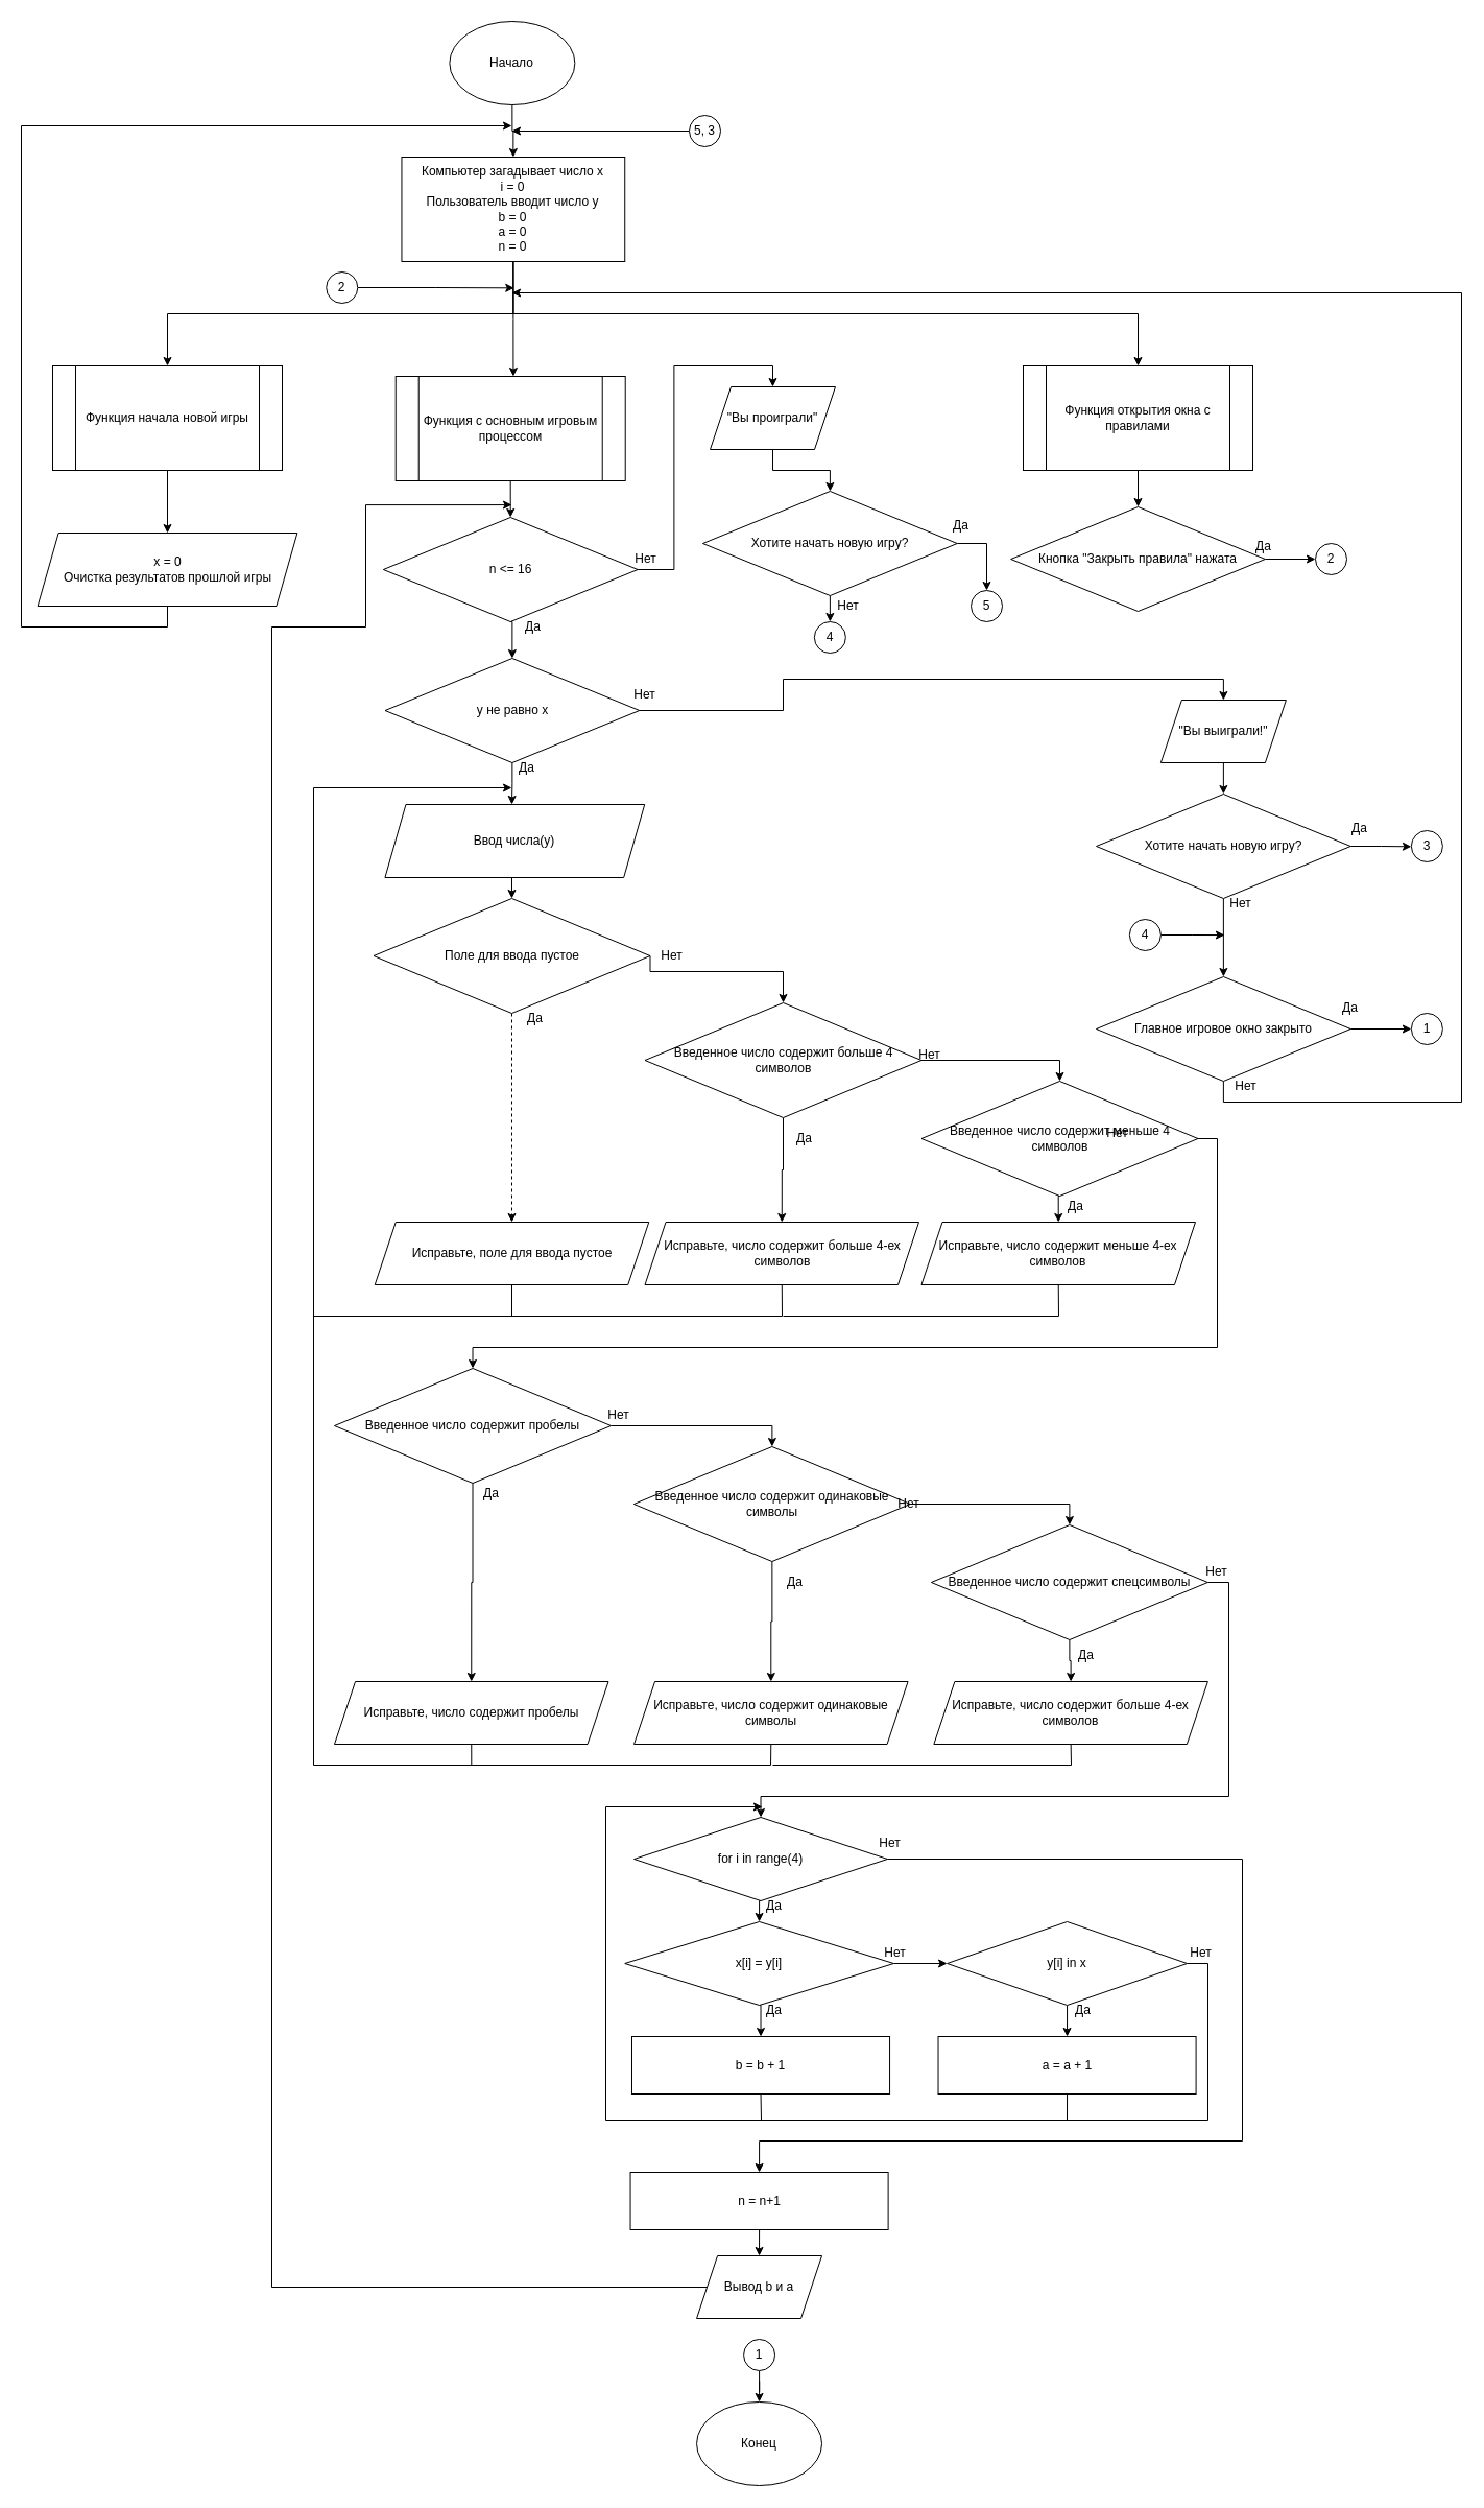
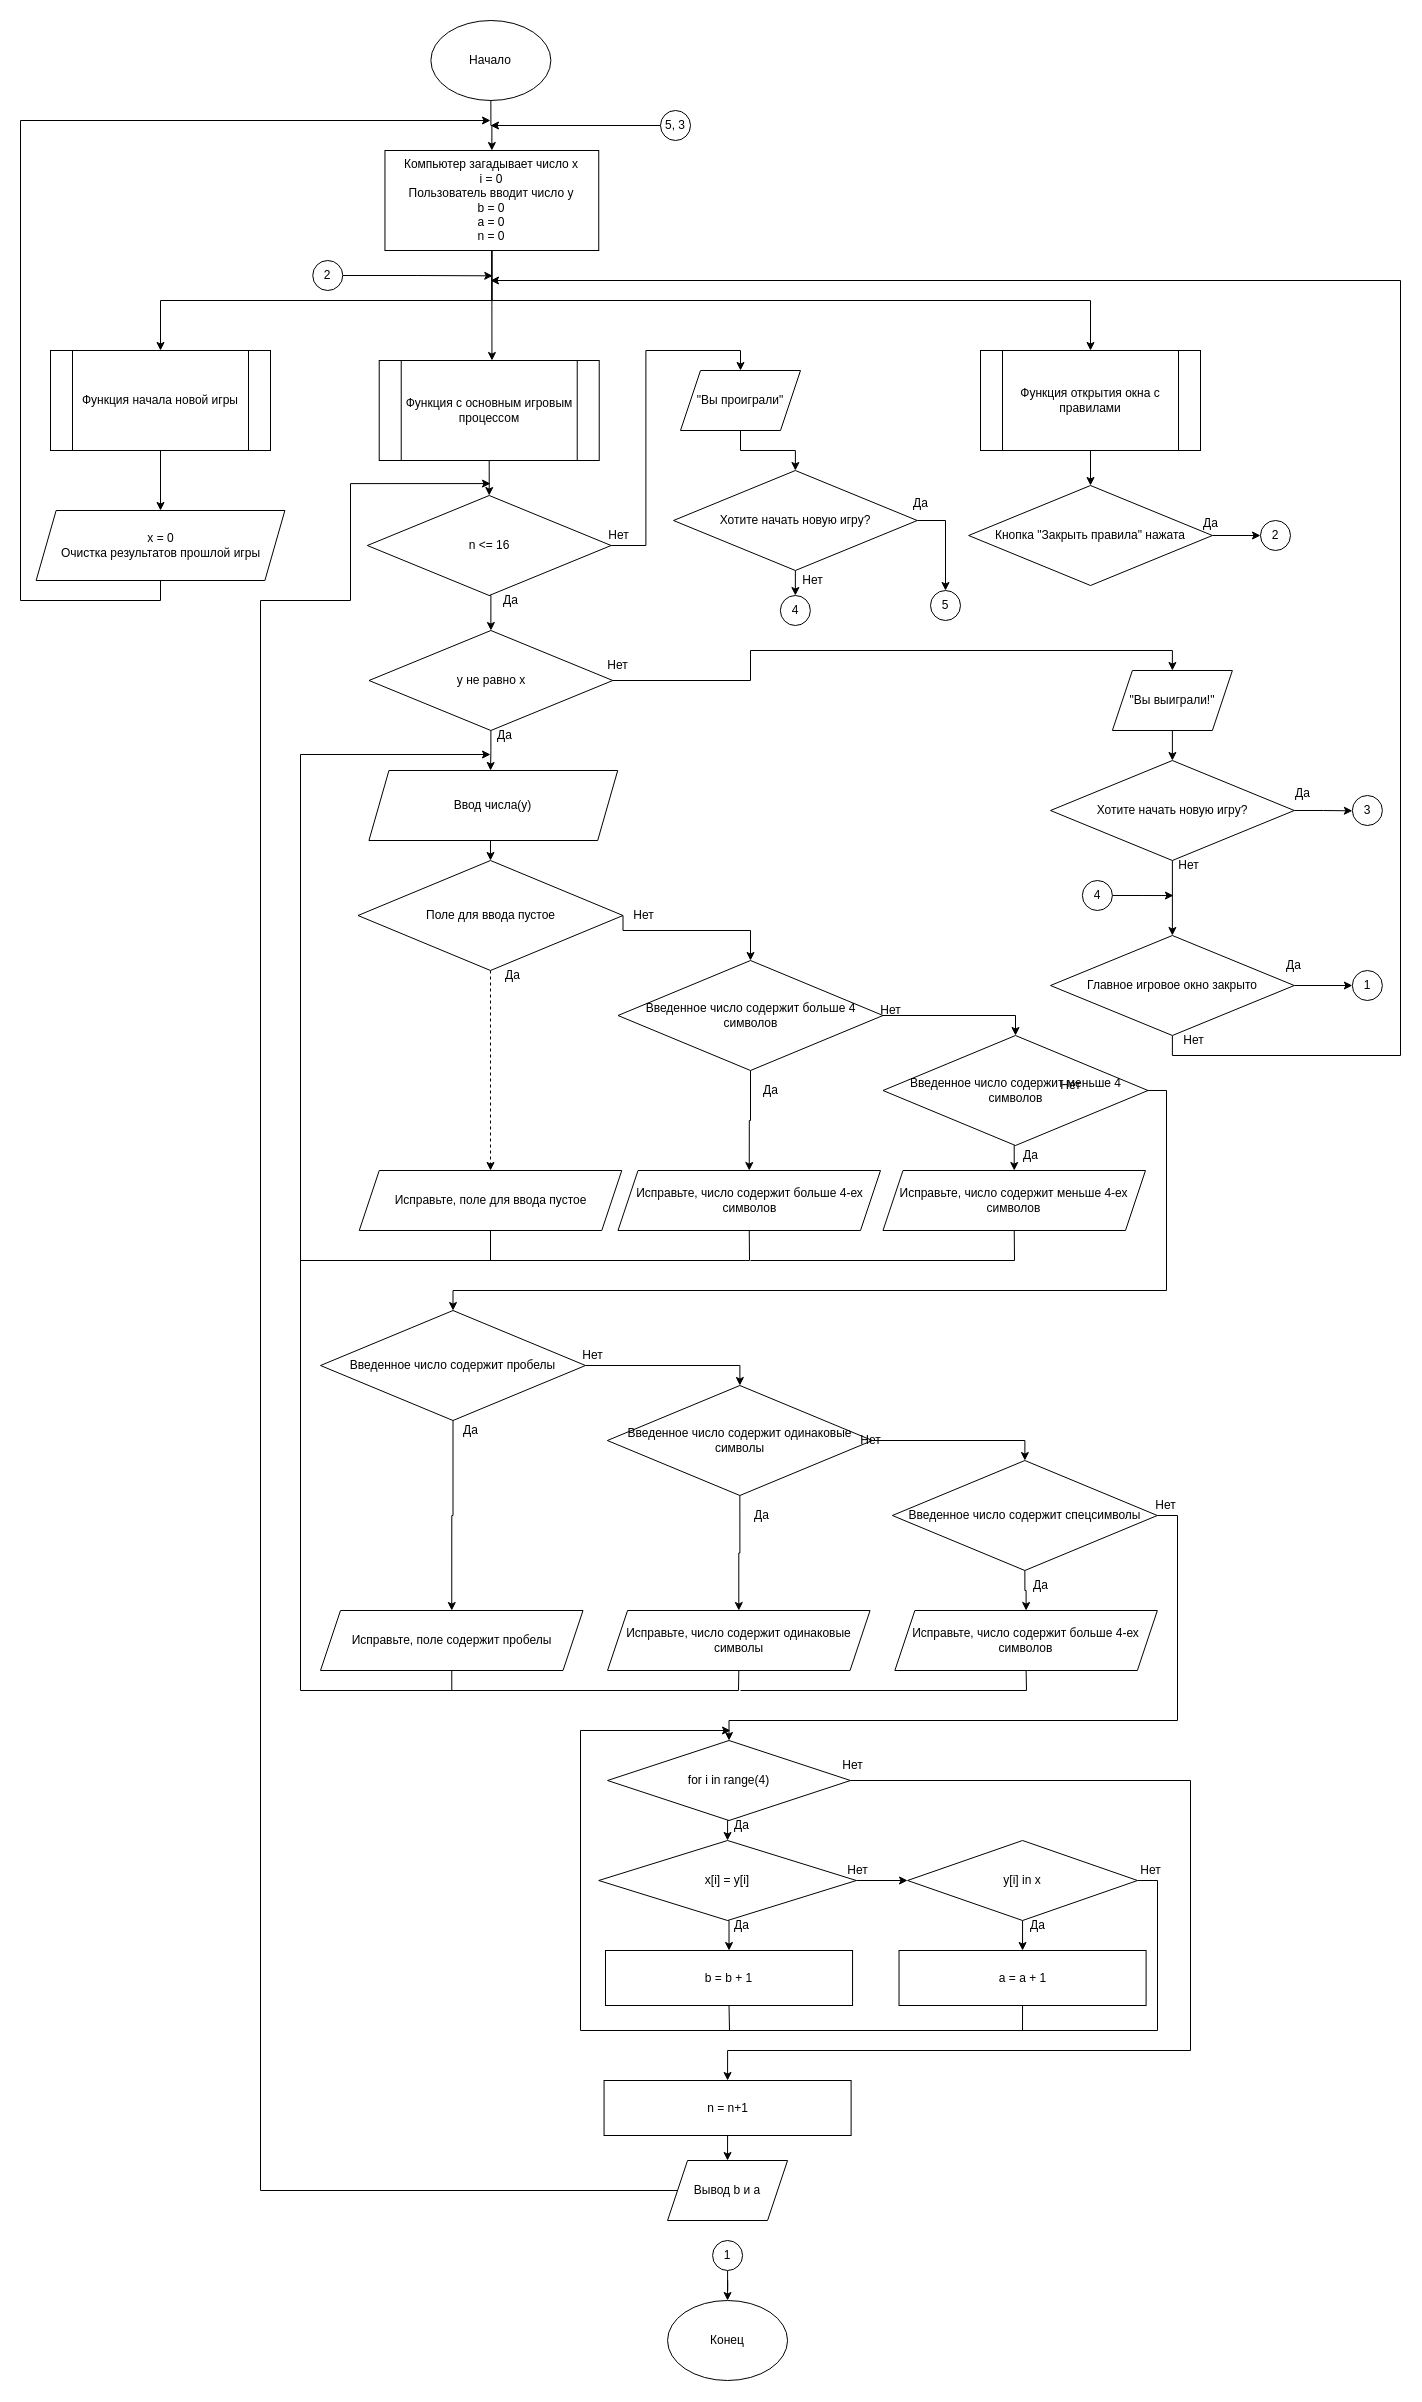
- <mxCell id="108" value="5" style="ellipse;whiteSpace=wrap;html=1;aspect=fixed;" parent="1" vertex="1"><mxGeometry x="930" y="565" width="30" height="30" as="geometry" /></mxCell>
+ <mxCell id="108" value="5" style="ellipse;whiteSpace=wrap;html=1;aspect=fixed;" parent="1" vertex="1"><mxGeometry x="930" y="590" width="30" height="30" as="geometry" /></mxCell>
- <mxCell id="91" value="Исправьте, число содержит пробелы" style="shape=parallelogram;perimeter=parallelogramPerimeter;whiteSpace=wrap;html=1;fixedSize=1;" parent="1" vertex="1"><mxGeometry x="320" y="1610" width="262.5" height="60" as="geometry" /></mxCell>
+ <mxCell id="91" value="Исправьте, поле содержит пробелы" style="shape=parallelogram;perimeter=parallelogramPerimeter;whiteSpace=wrap;html=1;fixedSize=1;" parent="1" vertex="1"><mxGeometry x="320" y="1610" width="262.5" height="60" as="geometry" /></mxCell>
